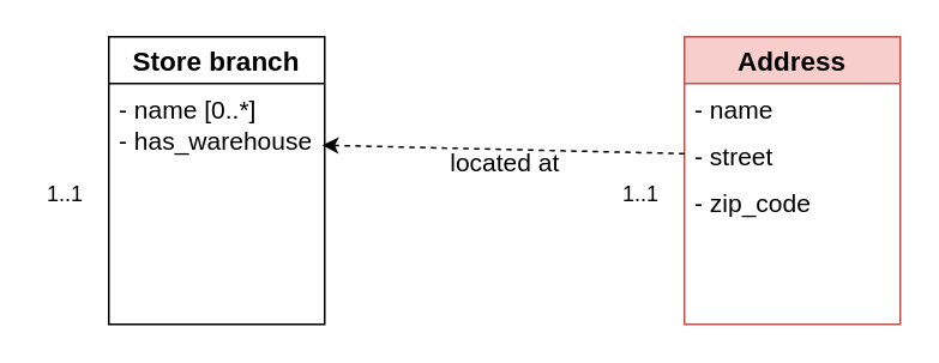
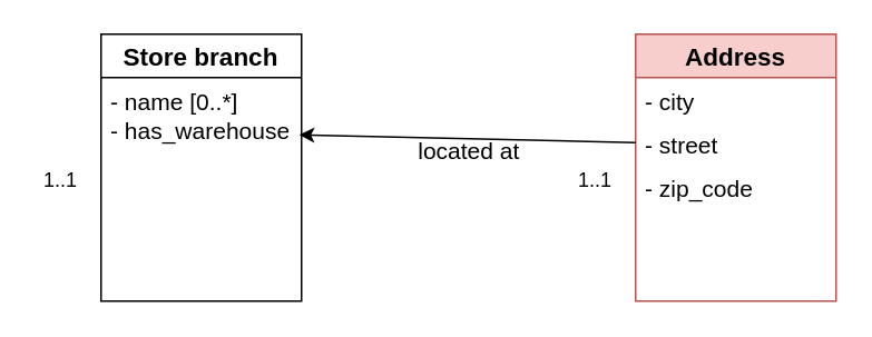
- <mxCell id="5" value="- name" style="text;strokeColor=none;fillColor=none;align=left;verticalAlign=top;spacingLeft=4;spacingRight=4;overflow=hidden;rotatable=0;points=[[0,0.5],[1,0.5]];portConstraint=eastwest;whiteSpace=wrap;html=1;fontSize=14;" vertex="1" parent="4"><mxGeometry y="26" width="120" height="26" as="geometry" /></mxCell>
+ <mxCell id="5" value="- city" style="text;strokeColor=none;fillColor=none;align=left;verticalAlign=top;spacingLeft=4;spacingRight=4;overflow=hidden;rotatable=0;points=[[0,0.5],[1,0.5]];portConstraint=eastwest;whiteSpace=wrap;html=1;fontSize=14;" vertex="1" parent="4"><mxGeometry y="26" width="120" height="26" as="geometry" /></mxCell>
- <mxCell id="11" value="" style="endArrow=classic;html=1;rounded=0;entryX=0.989;entryY=0.256;entryDx=0;entryDy=0;entryPerimeter=0;strokeColor=default;exitX=0;exitY=0.5;exitDx=0;exitDy=0;dashed=1;" edge="1" parent="1" source="6" target="3"><mxGeometry width="50" height="50" relative="1" as="geometry"><mxPoint x="314" y="-7" as="sourcePoint" /><mxPoint x="442" y="3" as="targetPoint" /></mxGeometry></mxCell>
+ <mxCell id="11" value="" style="endArrow=classic;html=1;rounded=0;entryX=0.989;entryY=0.256;entryDx=0;entryDy=0;entryPerimeter=0;strokeColor=default;exitX=0;exitY=0.5;exitDx=0;exitDy=0;" edge="1" parent="1" source="6" target="3"><mxGeometry width="50" height="50" relative="1" as="geometry"><mxPoint x="314" y="-7" as="sourcePoint" /><mxPoint x="442" y="3" as="targetPoint" /></mxGeometry></mxCell>
